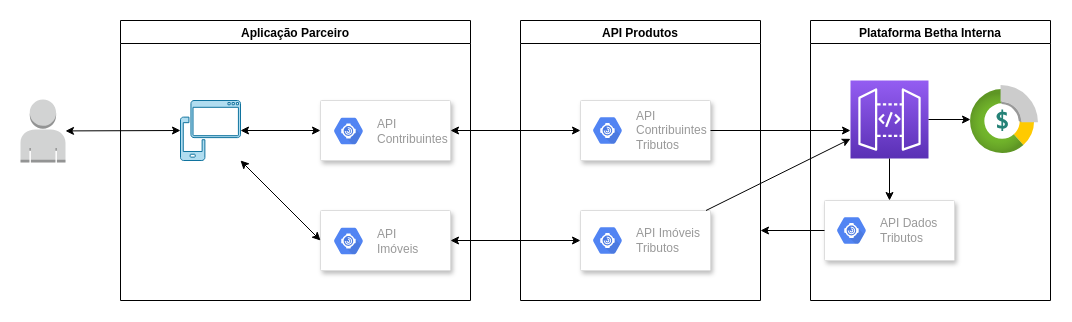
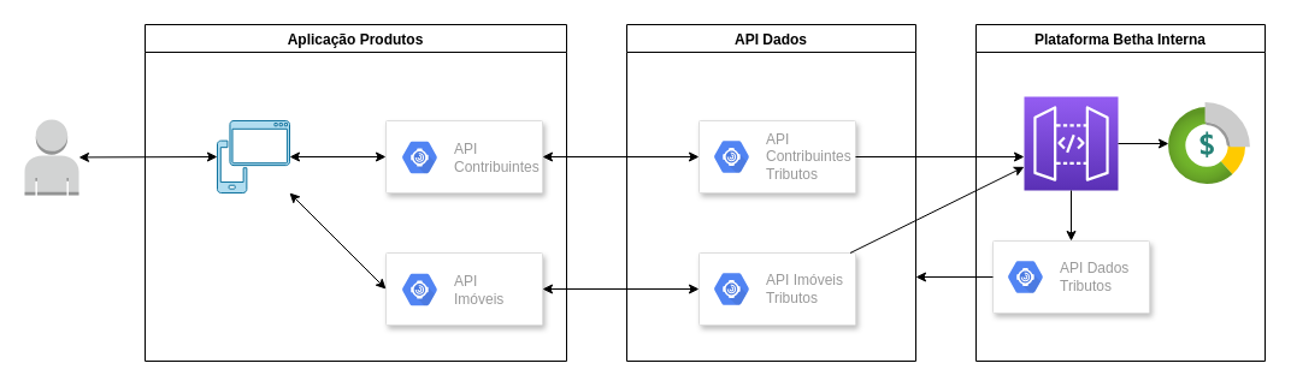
- <mxCell id="3" value="Aplicação Parceiro" style="swimlane;" parent="1" vertex="1"><mxGeometry x="120" y="20" width="350" height="280" as="geometry" /></mxCell>
+ <mxCell id="3" value="Aplicação Produtos" style="swimlane;" parent="1" vertex="1"><mxGeometry x="120" y="20" width="350" height="280" as="geometry" /></mxCell>
- <mxCell id="11" value="API Produtos" style="swimlane;" parent="1" vertex="1"><mxGeometry x="520" y="20" width="240" height="280" as="geometry" /></mxCell>
+ <mxCell id="11" value="API Dados" style="swimlane;" parent="1" vertex="1"><mxGeometry x="520" y="20" width="240" height="280" as="geometry" /></mxCell>
